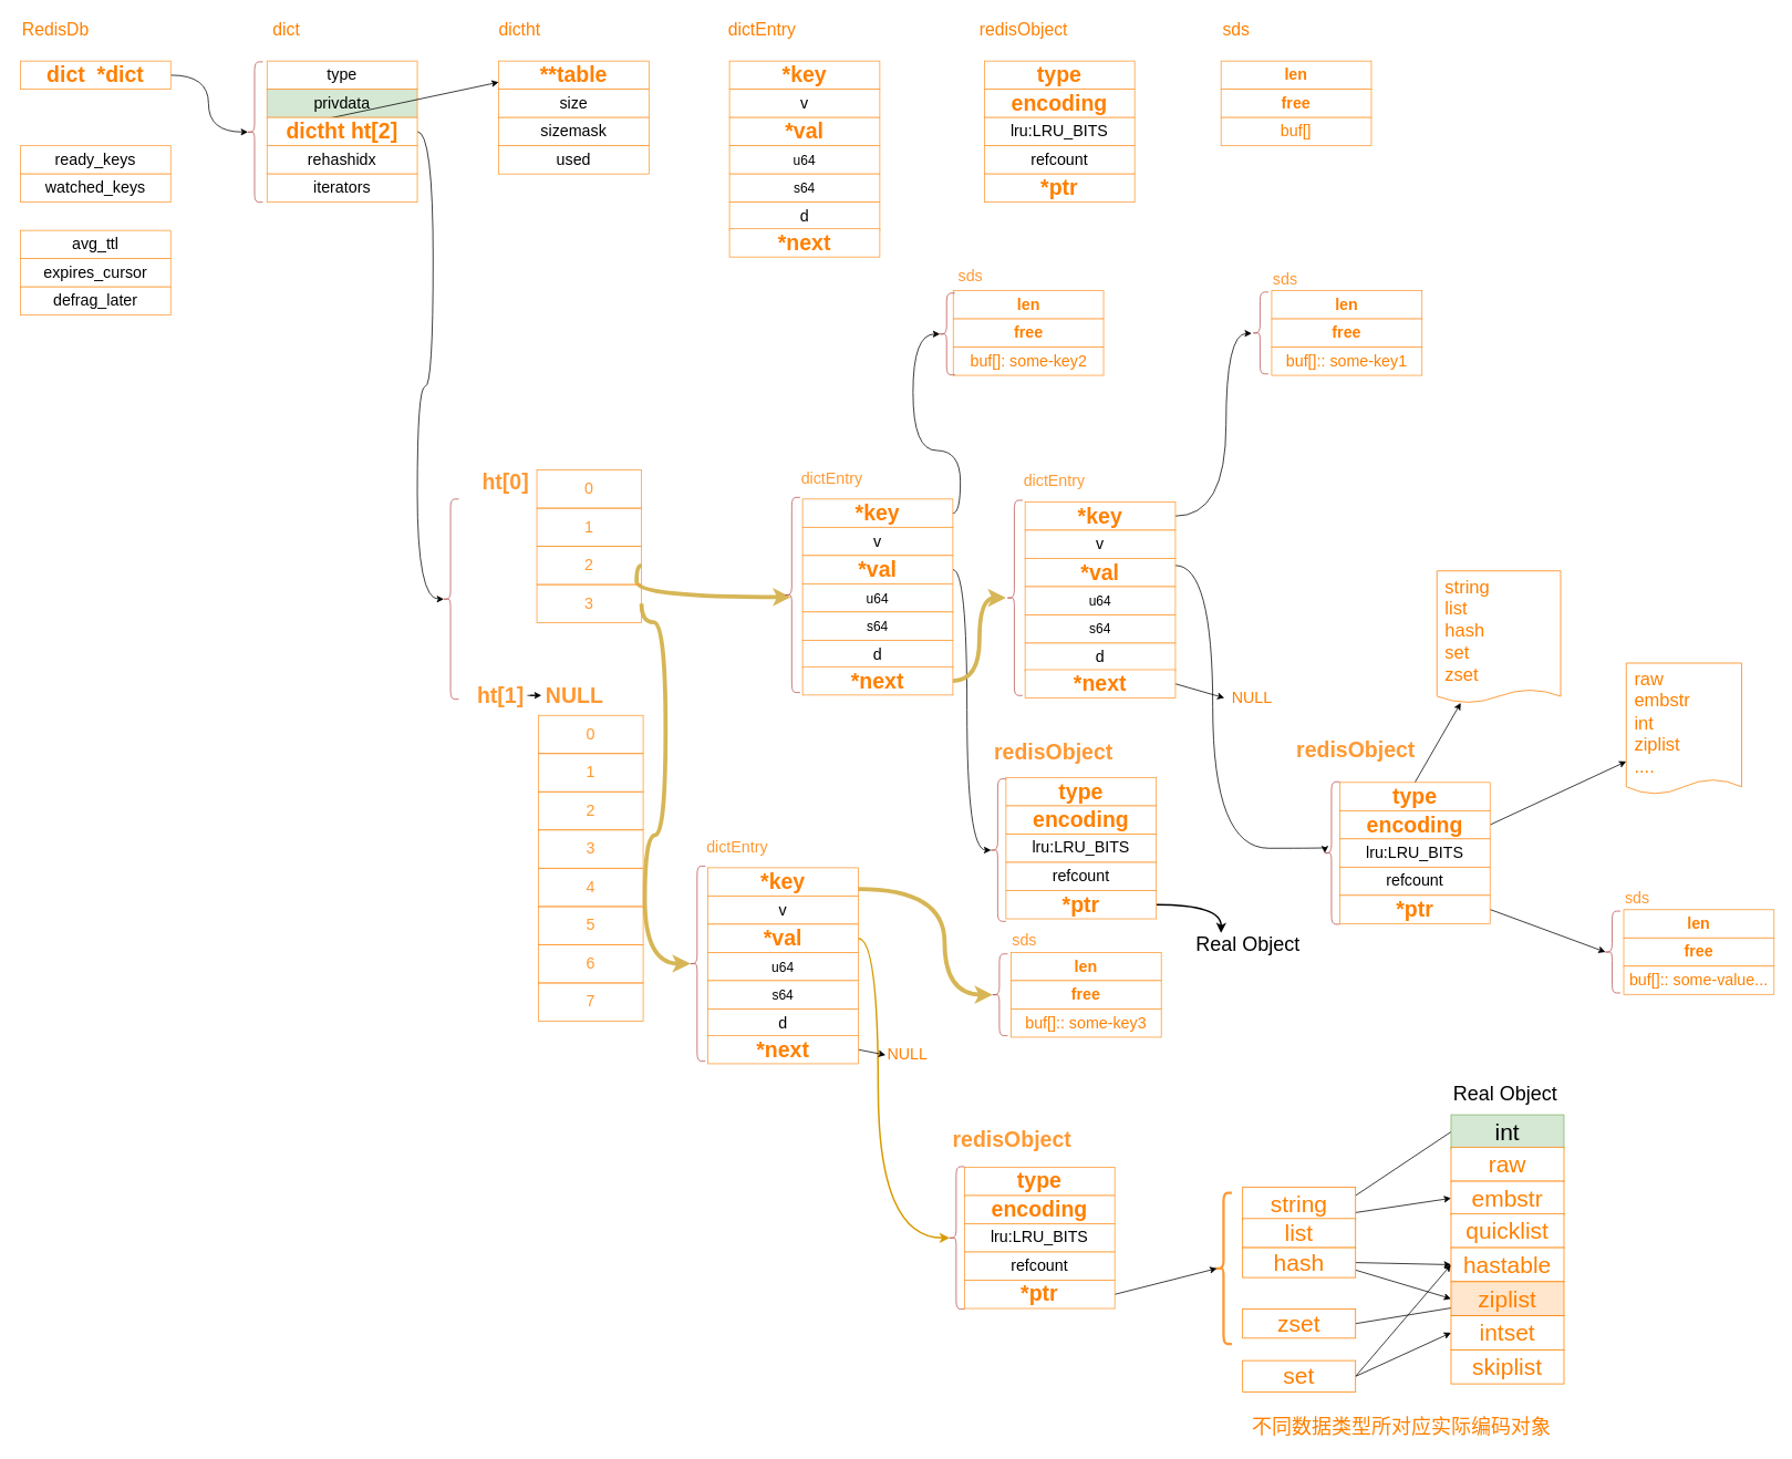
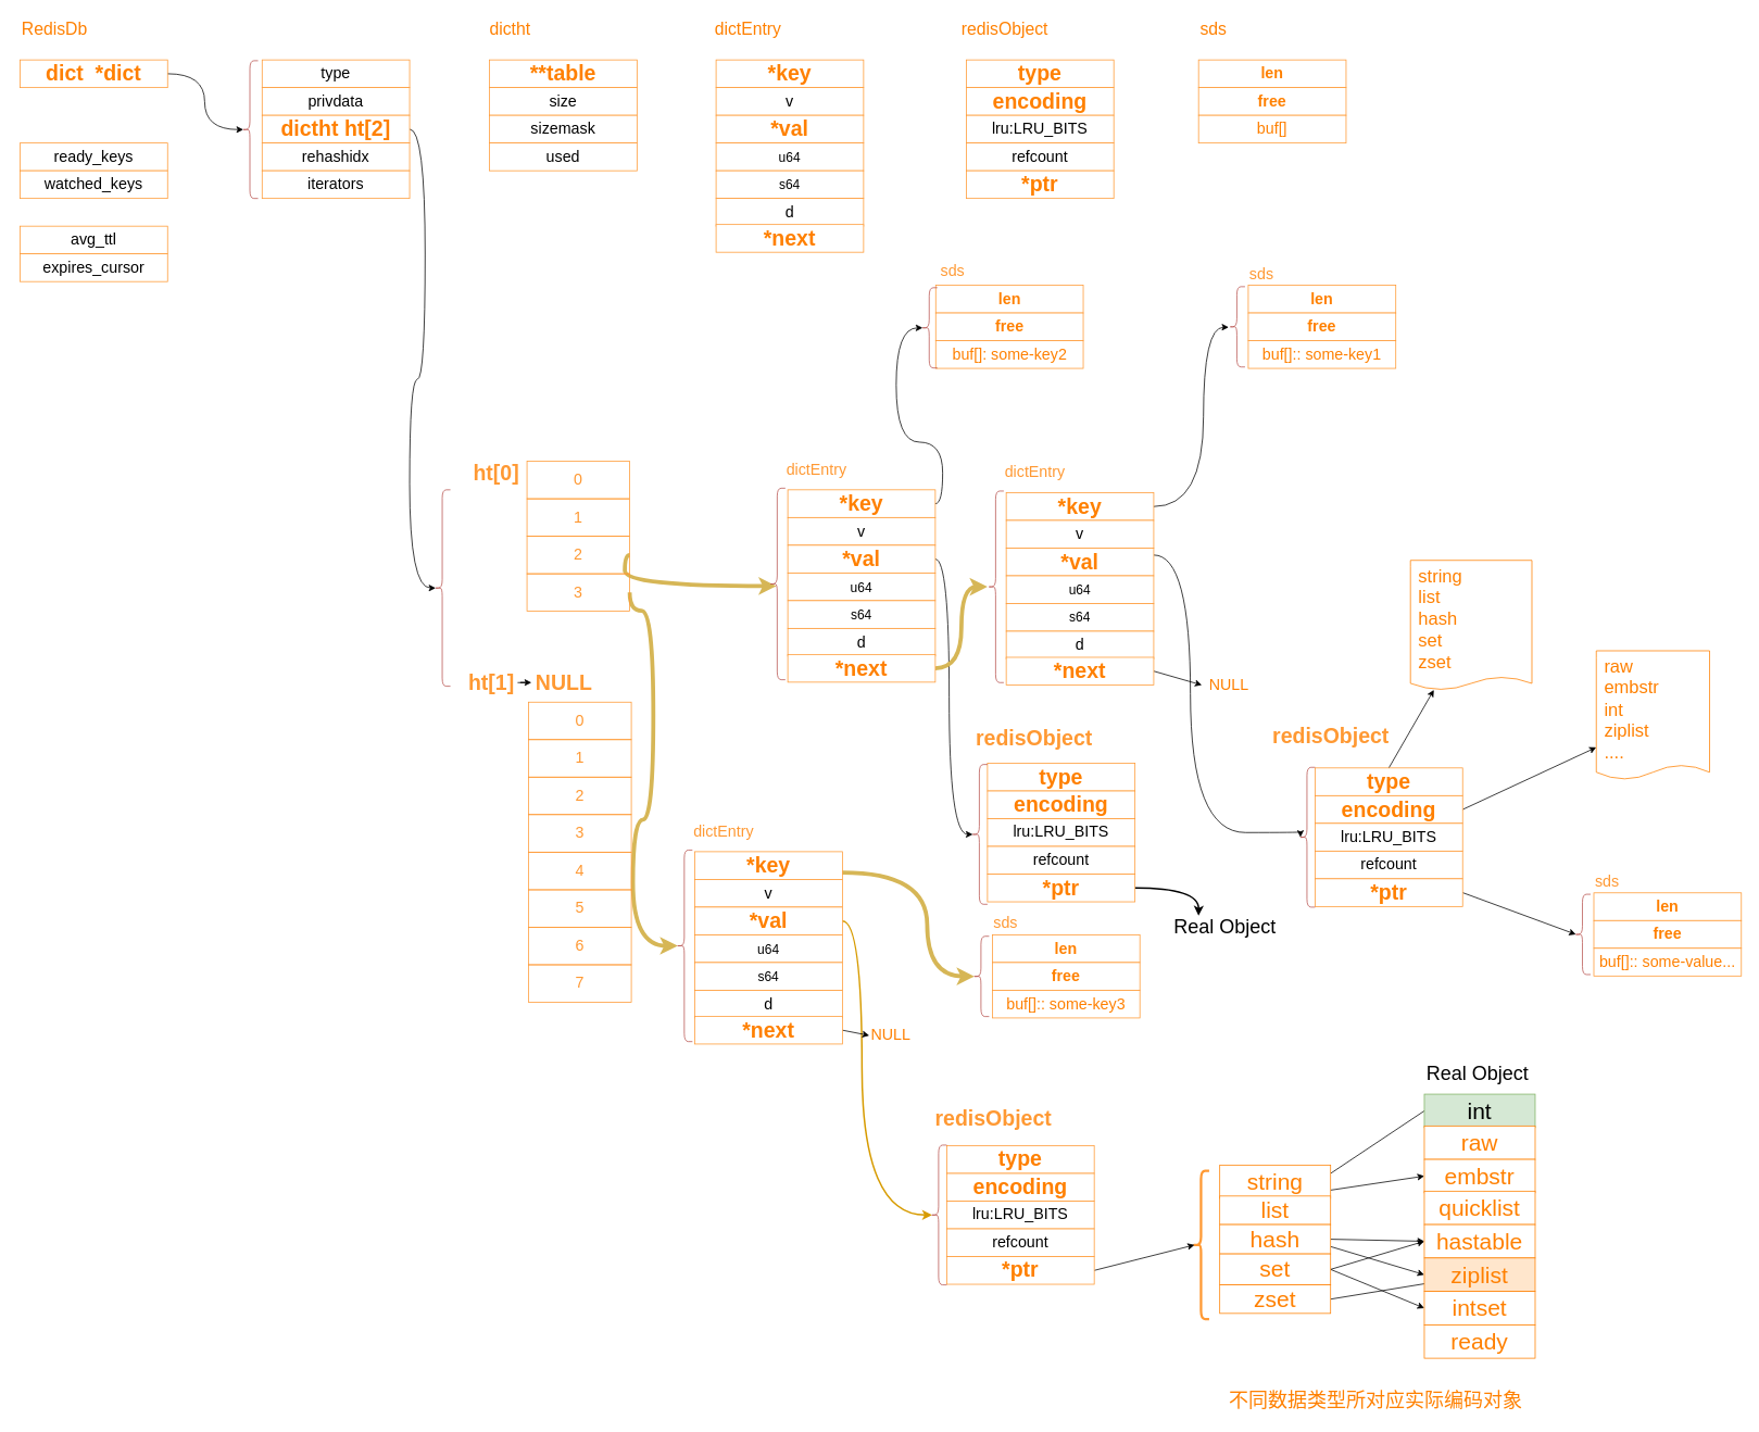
- <mxCell id="33" value="dict" style="text;html=1;align=center;verticalAlign=middle;resizable=0;points=[];autosize=1;fontSize=21;fontColor=#FF8000;" vertex="1" parent="1"><mxGeometry x="322" y="20" width="43" height="29" as="geometry" /></mxCell>
- <mxCell id="12" style="rounded=0;orthogonalLoop=1;jettySize=auto;html=1;entryX=0;entryY=0.75;entryDx=0;entryDy=0;fontSize=26;fontColor=#FF8000;exitX=0.309;exitY=0.147;exitDx=0;exitDy=0;exitPerimeter=0;" edge="1" parent="1" source="13" target="16"><mxGeometry relative="1" as="geometry" /></mxCell>
- <mxCell id="10" value="privdata" style="rounded=0;whiteSpace=wrap;html=1;fontSize=19;strokeColor=#FF9933;fillColor=#d5e8d4;" vertex="1" parent="1"><mxGeometry x="321" y="107" width="181" height="34" as="geometry" /></mxCell>
+ <mxCell id="10" value="privdata" style="rounded=0;whiteSpace=wrap;html=1;fontSize=19;strokeColor=#FF9933;" vertex="1" parent="1"><mxGeometry x="321" y="107" width="181" height="34" as="geometry" /></mxCell>
- <mxCell id="8" value="defrag_later" style="rounded=0;whiteSpace=wrap;html=1;fontSize=19;strokeColor=#FF9933;" vertex="1" parent="1"><mxGeometry x="24" y="345" width="181" height="34" as="geometry" /></mxCell>
- <mxCell id="151" value="skiplist" style="rounded=0;whiteSpace=wrap;html=1;strokeWidth=1;fontSize=28;fontColor=#FF8000;strokeColor=#FF8000;" vertex="1" parent="1"><mxGeometry x="1747" y="1625" width="136" height="41" as="geometry" /></mxCell>
+ <mxCell id="151" value="ready" style="rounded=0;whiteSpace=wrap;html=1;strokeWidth=1;fontSize=28;fontColor=#FF8000;strokeColor=#FF8000;" vertex="1" parent="1"><mxGeometry x="1747" y="1625" width="136" height="41" as="geometry" /></mxCell>
- <mxCell id="141" value="set" style="rounded=0;whiteSpace=wrap;html=1;strokeWidth=1;fontSize=28;fontColor=#FF8000;strokeColor=#FF8000;" vertex="1" parent="1"><mxGeometry x="1496" y="1638" width="136" height="38" as="geometry" /></mxCell>
+ <mxCell id="141" value="set" style="rounded=0;whiteSpace=wrap;html=1;strokeWidth=1;fontSize=28;fontColor=#FF8000;strokeColor=#FF8000;" vertex="1" parent="1"><mxGeometry x="1496" y="1538" width="136" height="38" as="geometry" /></mxCell>
